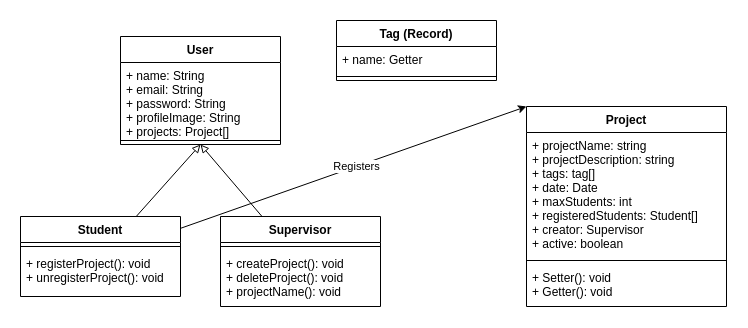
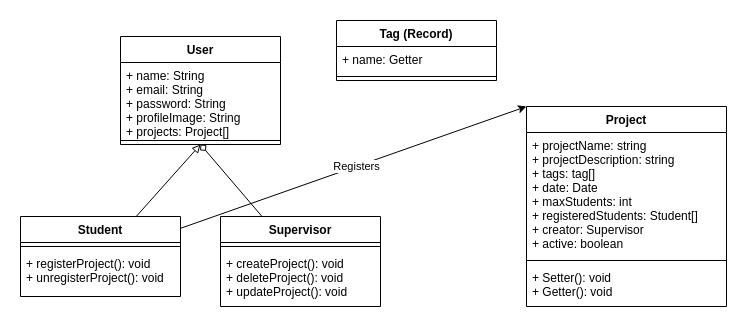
- <mxCell id="5" style="rounded=0;orthogonalLoop=1;jettySize=auto;html=1;entryX=0.5;entryY=1;entryDx=0;entryDy=0;endArrow=block;endFill=0;" edge="1" parent="1" source="6" target="2"><mxGeometry relative="1" as="geometry"><mxPoint x="204.64" y="160.988" as="targetPoint" /></mxGeometry></mxCell>
+ <mxCell id="5" style="rounded=0;orthogonalLoop=1;jettySize=auto;html=1;entryX=0.5;entryY=1;entryDx=0;entryDy=0;endArrow=diamond;endFill=0;" edge="1" parent="1" source="6" target="2"><mxGeometry relative="1" as="geometry"><mxPoint x="204.64" y="160.988" as="targetPoint" /></mxGeometry></mxCell>
- <mxCell id="8" value="+ createProject(): void&#10;+ deleteProject(): void&#10;+ projectName(): void" style="text;strokeColor=none;fillColor=none;align=left;verticalAlign=top;spacingLeft=4;spacingRight=4;overflow=hidden;rotatable=0;points=[[0,0.5],[1,0.5]];portConstraint=eastwest;" vertex="1" parent="6"><mxGeometry y="34" width="160" height="56" as="geometry" /></mxCell>
+ <mxCell id="8" value="+ createProject(): void&#10;+ deleteProject(): void&#10;+ updateProject(): void" style="text;strokeColor=none;fillColor=none;align=left;verticalAlign=top;spacingLeft=4;spacingRight=4;overflow=hidden;rotatable=0;points=[[0,0.5],[1,0.5]];portConstraint=eastwest;" vertex="1" parent="6"><mxGeometry y="34" width="160" height="56" as="geometry" /></mxCell>
